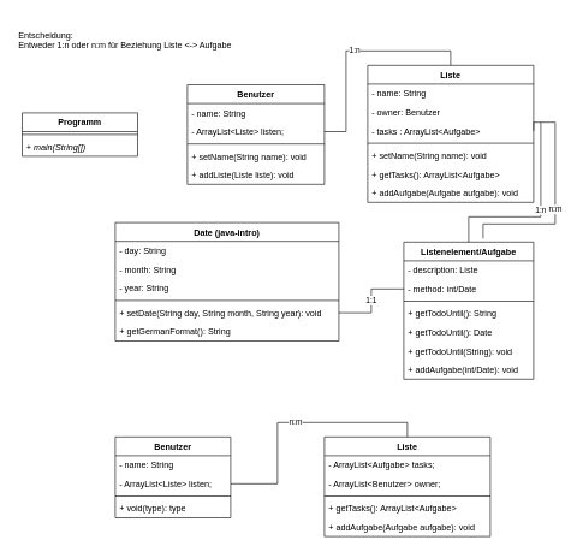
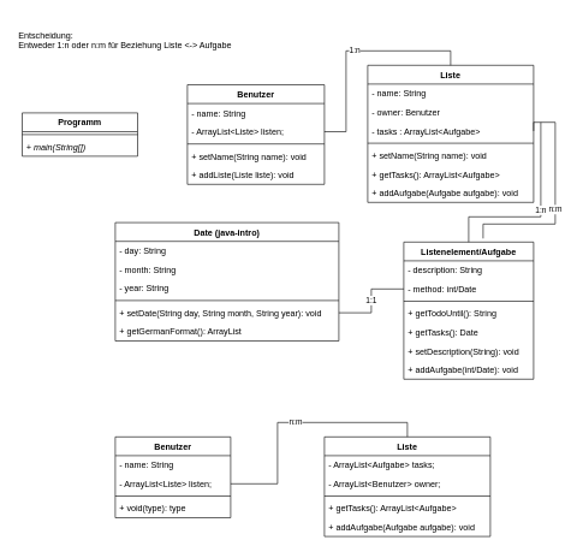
- <mxCell id="14" value="- description: Liste" style="text;strokeColor=none;fillColor=none;align=left;verticalAlign=top;spacingLeft=4;spacingRight=4;overflow=hidden;rotatable=0;points=[[0,0.5],[1,0.5]];portConstraint=eastwest;" vertex="1" parent="13"><mxGeometry y="26" width="180" height="26" as="geometry" /></mxCell>
+ <mxCell id="14" value="- description: String" style="text;strokeColor=none;fillColor=none;align=left;verticalAlign=top;spacingLeft=4;spacingRight=4;overflow=hidden;rotatable=0;points=[[0,0.5],[1,0.5]];portConstraint=eastwest;" vertex="1" parent="13"><mxGeometry y="26" width="180" height="26" as="geometry" /></mxCell>
- <mxCell id="27" value="+ getGermanFormat(): String" style="text;strokeColor=none;fillColor=none;align=left;verticalAlign=top;spacingLeft=4;spacingRight=4;overflow=hidden;rotatable=0;points=[[0,0.5],[1,0.5]];portConstraint=eastwest;fontStyle=0" vertex="1" parent="21"><mxGeometry y="138" width="310" height="26" as="geometry" /></mxCell>
+ <mxCell id="27" value="+ getGermanFormat(): ArrayList" style="text;strokeColor=none;fillColor=none;align=left;verticalAlign=top;spacingLeft=4;spacingRight=4;overflow=hidden;rotatable=0;points=[[0,0.5],[1,0.5]];portConstraint=eastwest;fontStyle=0" vertex="1" parent="21"><mxGeometry y="138" width="310" height="26" as="geometry" /></mxCell>
- <mxCell id="18" value="+ getTodoUntil(): Date" style="text;strokeColor=none;fillColor=none;align=left;verticalAlign=top;spacingLeft=4;spacingRight=4;overflow=hidden;rotatable=0;points=[[0,0.5],[1,0.5]];portConstraint=eastwest;" vertex="1" parent="13"><mxGeometry y="112" width="180" height="26" as="geometry" /></mxCell>
+ <mxCell id="18" value="+ getTasks(): Date" style="text;strokeColor=none;fillColor=none;align=left;verticalAlign=top;spacingLeft=4;spacingRight=4;overflow=hidden;rotatable=0;points=[[0,0.5],[1,0.5]];portConstraint=eastwest;" vertex="1" parent="13"><mxGeometry y="112" width="180" height="26" as="geometry" /></mxCell>
- <mxCell id="19" value="+ getTodoUntil(String): void" style="text;strokeColor=none;fillColor=none;align=left;verticalAlign=top;spacingLeft=4;spacingRight=4;overflow=hidden;rotatable=0;points=[[0,0.5],[1,0.5]];portConstraint=eastwest;" vertex="1" parent="13"><mxGeometry y="138" width="180" height="26" as="geometry" /></mxCell>
+ <mxCell id="19" value="+ setDescription(String): void" style="text;strokeColor=none;fillColor=none;align=left;verticalAlign=top;spacingLeft=4;spacingRight=4;overflow=hidden;rotatable=0;points=[[0,0.5],[1,0.5]];portConstraint=eastwest;" vertex="1" parent="13"><mxGeometry y="138" width="180" height="26" as="geometry" /></mxCell>
